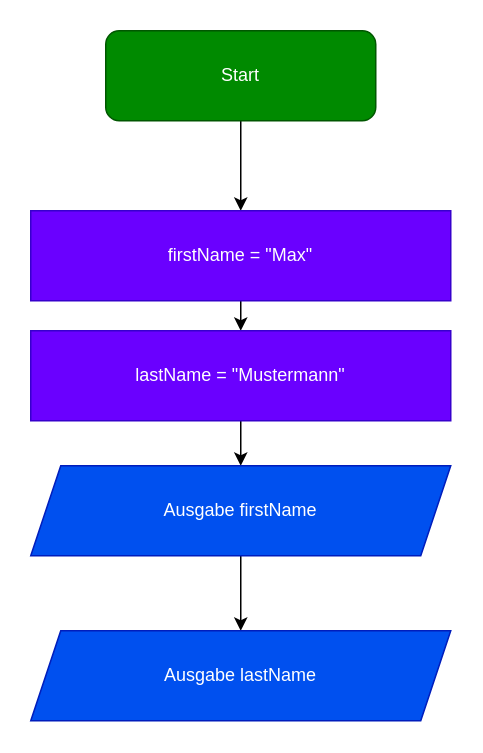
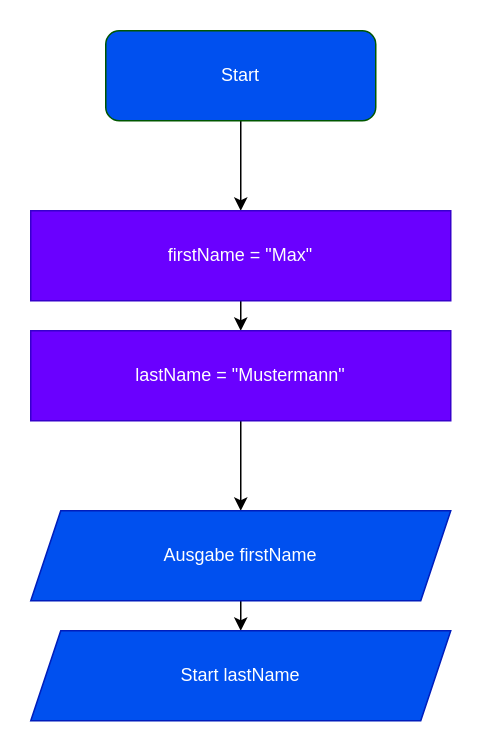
- <mxCell id="3" value="Start" style="rounded=1;whiteSpace=wrap;html=1;fillColor=#008a00;fontColor=#ffffff;strokeColor=#005700;" parent="1" vertex="1"><mxGeometry x="70" y="20" width="180" height="60" as="geometry" /></mxCell>
+ <mxCell id="3" value="Start" style="rounded=1;whiteSpace=wrap;html=1;fillColor=#0050ef;fontColor=#ffffff;strokeColor=#005700;" parent="1" vertex="1"><mxGeometry x="70" y="20" width="180" height="60" as="geometry" /></mxCell>
- <mxCell id="9" value="Ausgabe firstName" style="shape=parallelogram;perimeter=parallelogramPerimeter;whiteSpace=wrap;html=1;fixedSize=1;rounded=0;shadow=0;glass=0;fillColor=#0050ef;fontColor=#ffffff;strokeColor=#001DBC;" parent="1" vertex="1"><mxGeometry x="20" y="310" width="280" height="60" as="geometry" /></mxCell>
+ <mxCell id="9" value="Ausgabe firstName" style="shape=parallelogram;perimeter=parallelogramPerimeter;whiteSpace=wrap;html=1;fixedSize=1;rounded=0;shadow=0;glass=0;fillColor=#0050ef;fontColor=#ffffff;strokeColor=#001DBC;" parent="1" vertex="1"><mxGeometry x="20" y="340" width="280" height="60" as="geometry" /></mxCell>
- <mxCell id="10" value="Ausgabe lastName" style="shape=parallelogram;perimeter=parallelogramPerimeter;whiteSpace=wrap;html=1;fixedSize=1;rounded=0;shadow=0;glass=0;fillColor=#0050ef;fontColor=#ffffff;strokeColor=#001DBC;" parent="1" vertex="1"><mxGeometry x="20" y="420" width="280" height="60" as="geometry" /></mxCell>
+ <mxCell id="10" value="Start lastName" style="shape=parallelogram;perimeter=parallelogramPerimeter;whiteSpace=wrap;html=1;fixedSize=1;rounded=0;shadow=0;glass=0;fillColor=#0050ef;fontColor=#ffffff;strokeColor=#001DBC;" parent="1" vertex="1"><mxGeometry x="20" y="420" width="280" height="60" as="geometry" /></mxCell>
